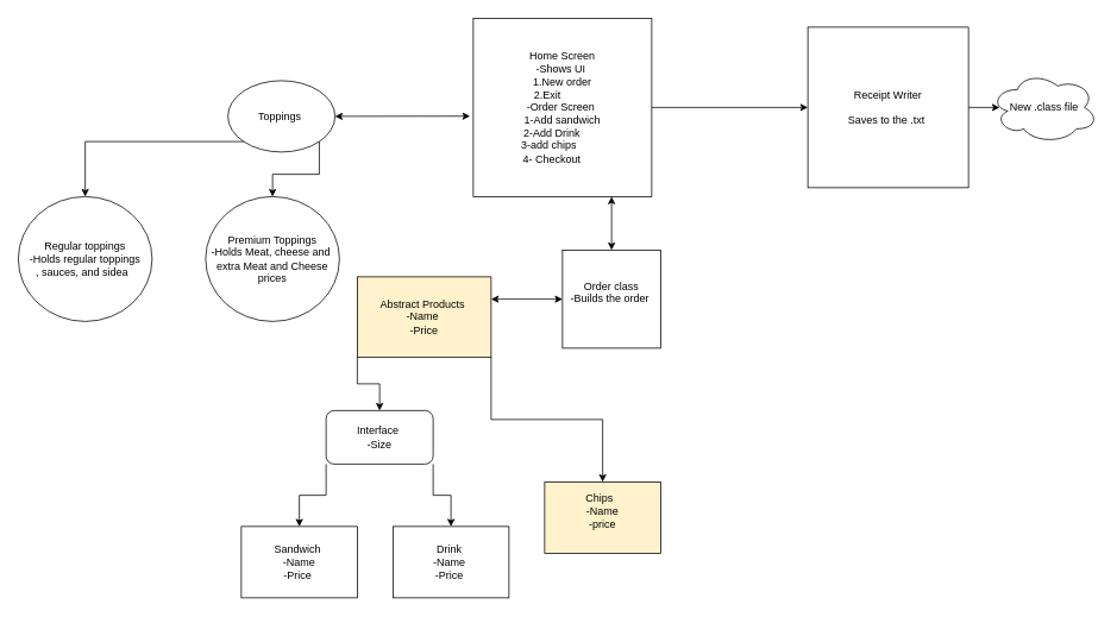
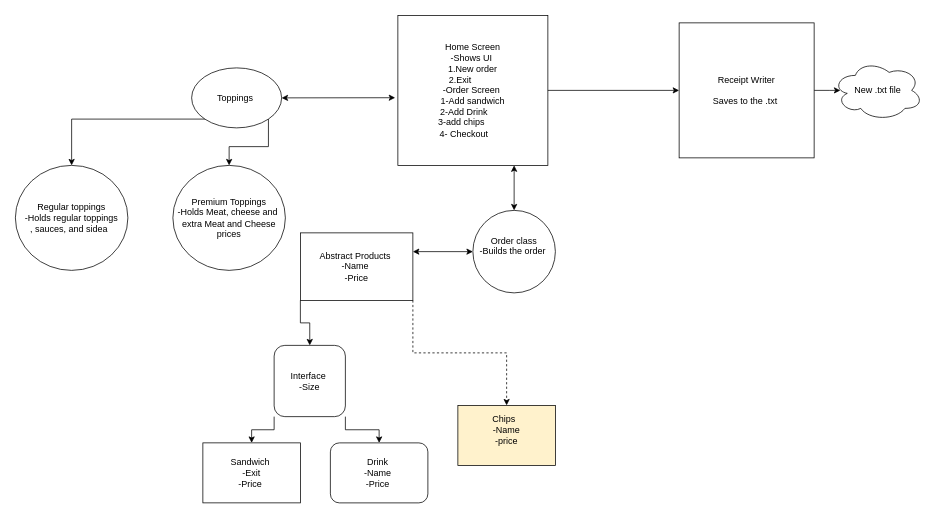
- <mxCell id="3" value="New .class file" style="ellipse;shape=cloud;whiteSpace=wrap;html=1;" vertex="1" parent="1"><mxGeometry x="1110" y="80" width="120" height="80" as="geometry" /></mxCell>
+ <mxCell id="3" value="New .txt file" style="ellipse;shape=cloud;whiteSpace=wrap;html=1;" vertex="1" parent="1"><mxGeometry x="1110" y="80" width="120" height="80" as="geometry" /></mxCell>
- <mxCell id="9" value="Order class&lt;div&gt;-Builds the order&amp;nbsp;&lt;br&gt;&lt;div&gt;&lt;br&gt;&lt;/div&gt;&lt;/div&gt;" style="whiteSpace=wrap;html=1;aspect=fixed;" vertex="1" parent="1"><mxGeometry x="630" y="280" width="110" height="110" as="geometry" /></mxCell>
+ <mxCell id="9" value="Order class&lt;div&gt;-Builds the order&amp;nbsp;&lt;br&gt;&lt;div&gt;&lt;br&gt;&lt;/div&gt;&lt;/div&gt;" style="ellipse;whiteSpace=wrap;html=1;aspect=fixed;" vertex="1" parent="1"><mxGeometry x="630" y="280" width="110" height="110" as="geometry" /></mxCell>
- <mxCell id="4" value="Abstract Products&amp;nbsp;&lt;div&gt;-Name&amp;nbsp;&lt;/div&gt;&lt;div&gt;-Price&lt;/div&gt;" style="rounded=0;whiteSpace=wrap;html=1;fillColor=#fff2cc;" vertex="1" parent="1"><mxGeometry x="400" y="310" width="150" height="90" as="geometry" /></mxCell>
+ <mxCell id="4" value="Abstract Products&amp;nbsp;&lt;div&gt;-Name&amp;nbsp;&lt;/div&gt;&lt;div&gt;-Price&lt;/div&gt;" style="rounded=0;whiteSpace=wrap;html=1;" vertex="1" parent="1"><mxGeometry x="400" y="310" width="150" height="90" as="geometry" /></mxCell>
- <mxCell id="13" value="" style="endArrow=classic;html=1;rounded=0;entryX=0.5;entryY=0;entryDx=0;entryDy=0;exitX=1;exitY=1;exitDx=0;exitDy=0;edgeStyle=orthogonalEdgeStyle;" edge="1" parent="1" source="4" target="5"><mxGeometry width="50" height="50" relative="1" as="geometry"><mxPoint x="320" y="460" as="sourcePoint" /><mxPoint x="370" y="410" as="targetPoint" /></mxGeometry></mxCell>
+ <mxCell id="13" value="" style="endArrow=classic;html=1;rounded=0;entryX=0.5;entryY=0;entryDx=0;entryDy=0;exitX=1;exitY=1;exitDx=0;exitDy=0;edgeStyle=orthogonalEdgeStyle;dashed=1;" edge="1" parent="1" source="4" target="5"><mxGeometry width="50" height="50" relative="1" as="geometry"><mxPoint x="320" y="460" as="sourcePoint" /><mxPoint x="370" y="410" as="targetPoint" /></mxGeometry></mxCell>
- <mxCell id="8" value="Interface&amp;nbsp;&lt;div&gt;-Size&lt;/div&gt;" style="rounded=1;whiteSpace=wrap;html=1;" vertex="1" parent="1"><mxGeometry x="365" y="460" width="120" height="60" as="geometry" /></mxCell>
+ <mxCell id="8" value="Interface&amp;nbsp;&lt;div&gt;-Size&lt;/div&gt;" style="rounded=1;whiteSpace=wrap;html=1;" vertex="1" parent="1"><mxGeometry x="365" y="460" width="95" height="95" as="geometry" /></mxCell>
- <mxCell id="7" value="Sandwich&amp;nbsp;&lt;div&gt;-Name&lt;/div&gt;&lt;div&gt;-Price&amp;nbsp;&lt;/div&gt;" style="rounded=0;whiteSpace=wrap;html=1;" vertex="1" parent="1"><mxGeometry x="270" y="590" width="130" height="80" as="geometry" /></mxCell>
+ <mxCell id="7" value="Sandwich&amp;nbsp;&lt;div&gt;-Exit&lt;/div&gt;&lt;div&gt;-Price&amp;nbsp;&lt;/div&gt;" style="rounded=0;whiteSpace=wrap;html=1;" vertex="1" parent="1"><mxGeometry x="270" y="590" width="130" height="80" as="geometry" /></mxCell>
- <mxCell id="6" value="Drink&amp;nbsp;&lt;div&gt;-Name&amp;nbsp;&lt;/div&gt;&lt;div&gt;-Price&amp;nbsp;&lt;/div&gt;" style="rounded=0;whiteSpace=wrap;html=1;" vertex="1" parent="1"><mxGeometry x="440" y="590" width="130" height="80" as="geometry" /></mxCell>
+ <mxCell id="6" value="Drink&amp;nbsp;&lt;div&gt;-Name&amp;nbsp;&lt;/div&gt;&lt;div&gt;-Price&amp;nbsp;&lt;/div&gt;" style="whiteSpace=wrap;html=1;rounded=1;" vertex="1" parent="1"><mxGeometry x="440" y="590" width="130" height="80" as="geometry" /></mxCell>
